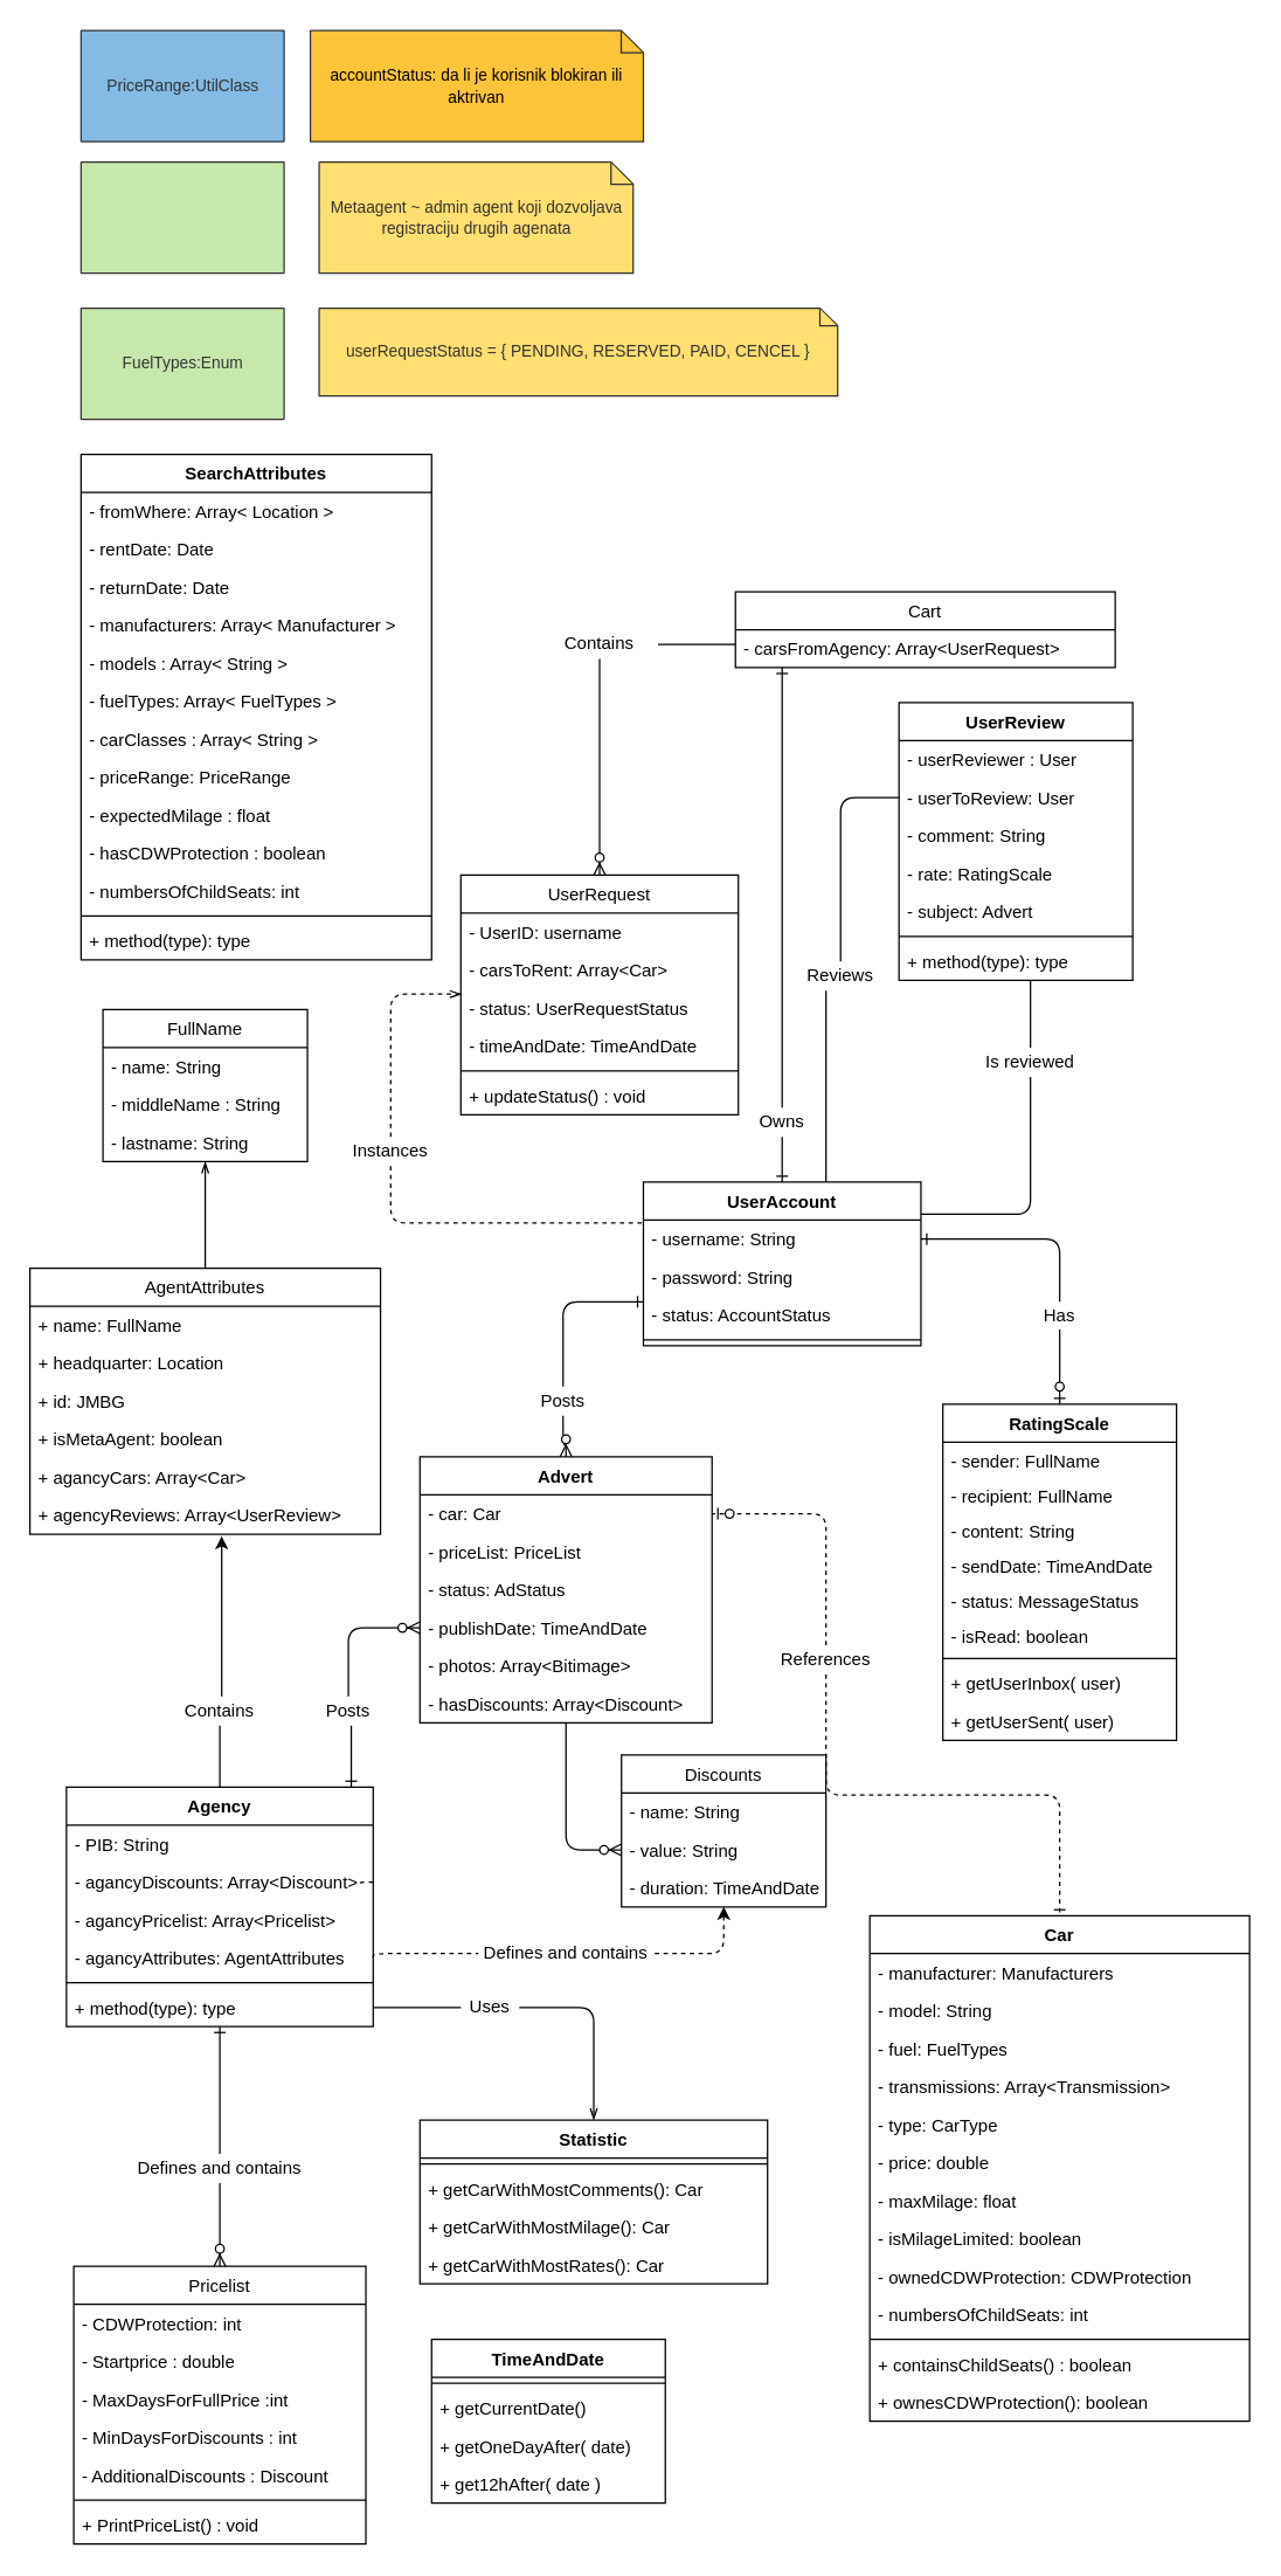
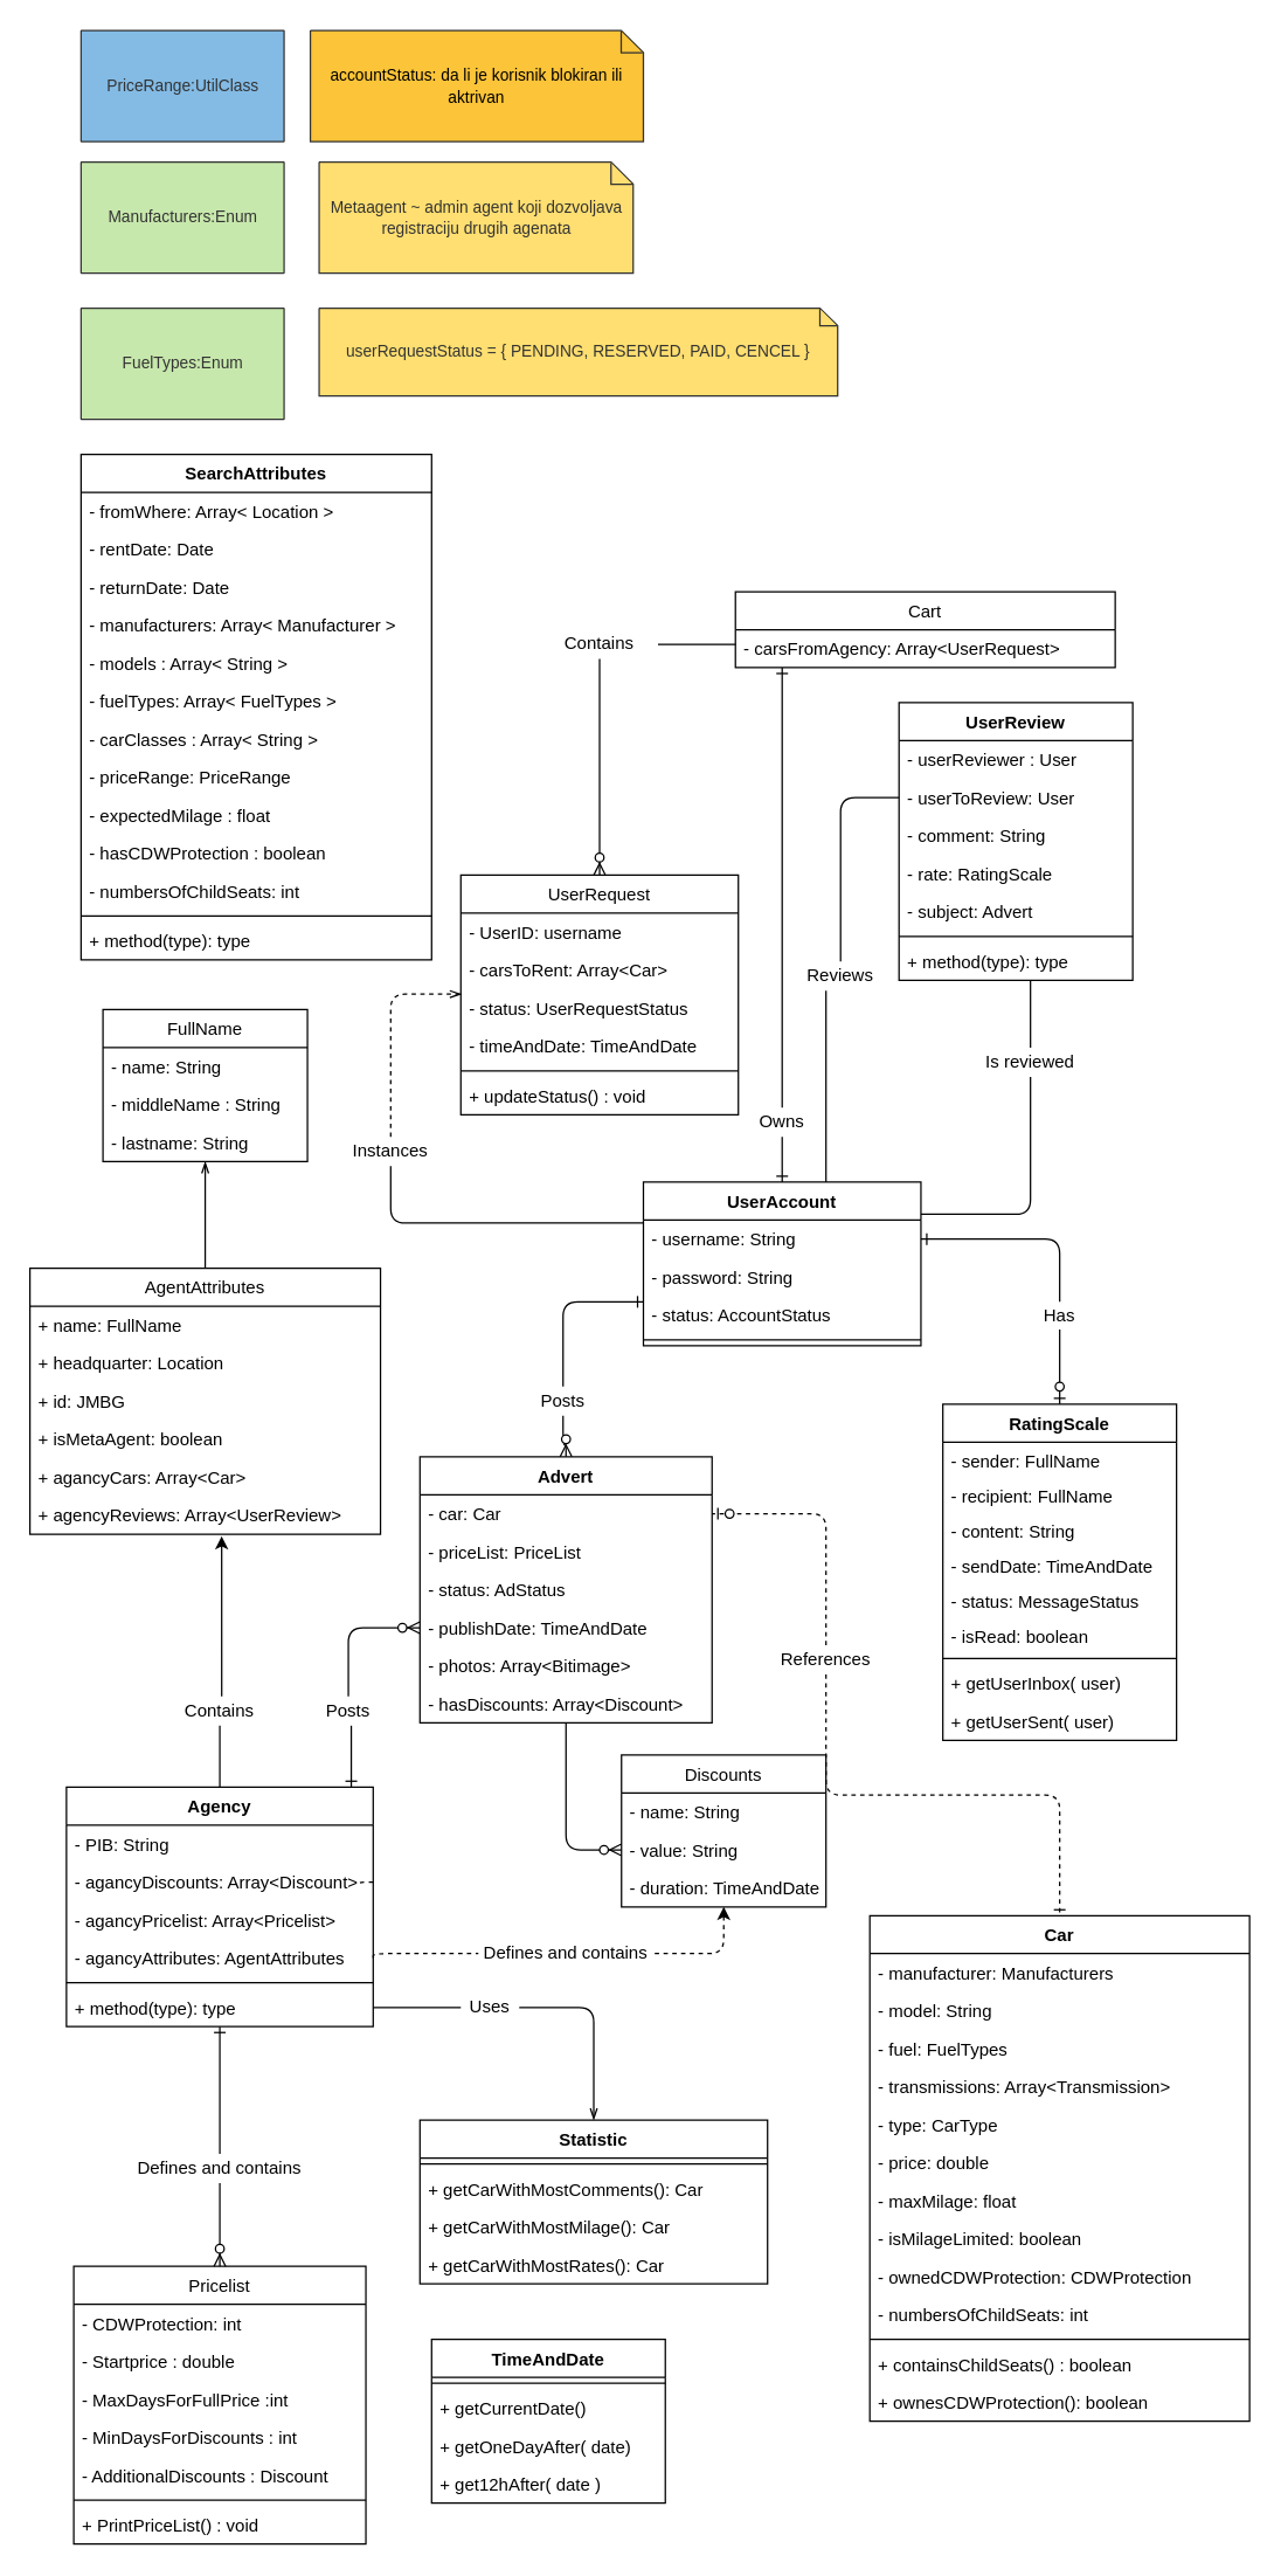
+ <mxCell id="69" value="&lt;p style=&quot;align:center;margin-left:0;margin-right:0;margin-top:0px;margin-bottom:0px;text-indent:0;valign:middle;direction:ltr;&quot;&gt;&lt;font style=&quot;font-size:11px;font-family:Arial;color:#333333;direction:ltr;letter-spacing:0px;line-height:100%;opacity:1&quot;&gt;Manufacturers:Enum&lt;/font&gt;&lt;/p&gt;" style="text;vsdxID=60;fillColor=none;gradientColor=none;strokeColor=none;spacingTop=-3;spacingBottom=-3;spacingLeft=-3;spacingRight=-3;labelBackgroundColor=none;rounded=0;html=1;whiteSpace=wrap;verticalAlign=middle;align=center;;html=1;" parent="67" vertex="1"><mxGeometry x="5.08" y="4.24" width="129.54" height="66.68" as="geometry" /></mxCell>
- <mxCell id="86" style="edgeStyle=orthogonalEdgeStyle;rounded=1;orthogonalLoop=1;jettySize=auto;html=1;entryX=0;entryY=0.25;entryDx=0;entryDy=0;startArrow=none;startFill=0;endArrow=none;endFill=0;dashed=1;" edge="1" parent="1" source="87" target="111"><mxGeometry relative="1" as="geometry"><Array as="points"><mxPoint x="267" y="836" /></Array></mxGeometry></mxCell>
+ <mxCell id="86" style="edgeStyle=orthogonalEdgeStyle;rounded=1;orthogonalLoop=1;jettySize=auto;html=1;entryX=0;entryY=0.25;entryDx=0;entryDy=0;startArrow=none;startFill=0;endArrow=none;endFill=0;dashed=0;" edge="1" parent="1" source="87" target="111"><mxGeometry relative="1" as="geometry"><Array as="points"><mxPoint x="267" y="836" /></Array></mxGeometry></mxCell>
